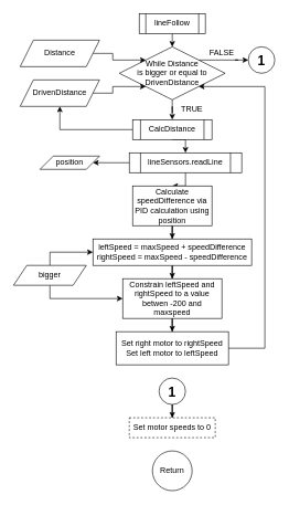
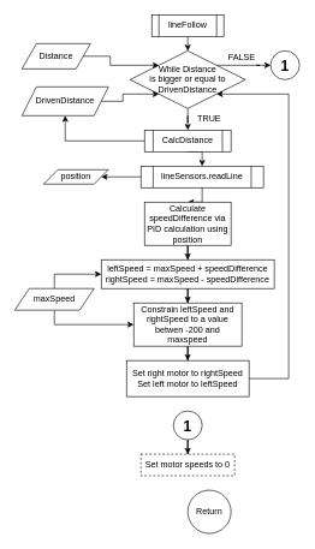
- <mxCell id="8" value="Distance" style="shape=parallelogram;perimeter=parallelogramPerimeter;whiteSpace=wrap;html=1;fixedSize=1;" vertex="1" parent="1"><mxGeometry x="30" y="60" width="120" height="40" as="geometry" /></mxCell>
+ <mxCell id="8" value="Distance" style="shape=parallelogram;perimeter=parallelogramPerimeter;whiteSpace=wrap;html=1;fixedSize=1;" vertex="1" parent="1"><mxGeometry x="30" y="60" width="95" height="35" as="geometry" /></mxCell>
- <mxCell id="29" value="bigger" style="shape=parallelogram;perimeter=parallelogramPerimeter;whiteSpace=wrap;html=1;fixedSize=1;" vertex="1" parent="1"><mxGeometry y="400" width="110" height="30" as="geometry" x="20" /></mxCell>
+ <mxCell id="29" value="maxSpeed" style="shape=parallelogram;perimeter=parallelogramPerimeter;whiteSpace=wrap;html=1;fixedSize=1;" vertex="1" parent="1"><mxGeometry y="400" width="110" height="30" as="geometry" x="20" /></mxCell>
- <mxCell id="35" value="Return" style="ellipse;whiteSpace=wrap;html=1;" vertex="1" parent="1"><mxGeometry x="230" y="680" width="60" height="60" as="geometry" /></mxCell>
+ <mxCell id="35" value="Return" style="ellipse;whiteSpace=wrap;html=1;" vertex="1" parent="1"><mxGeometry x="260" y="680" width="60" height="60" as="geometry" /></mxCell>
